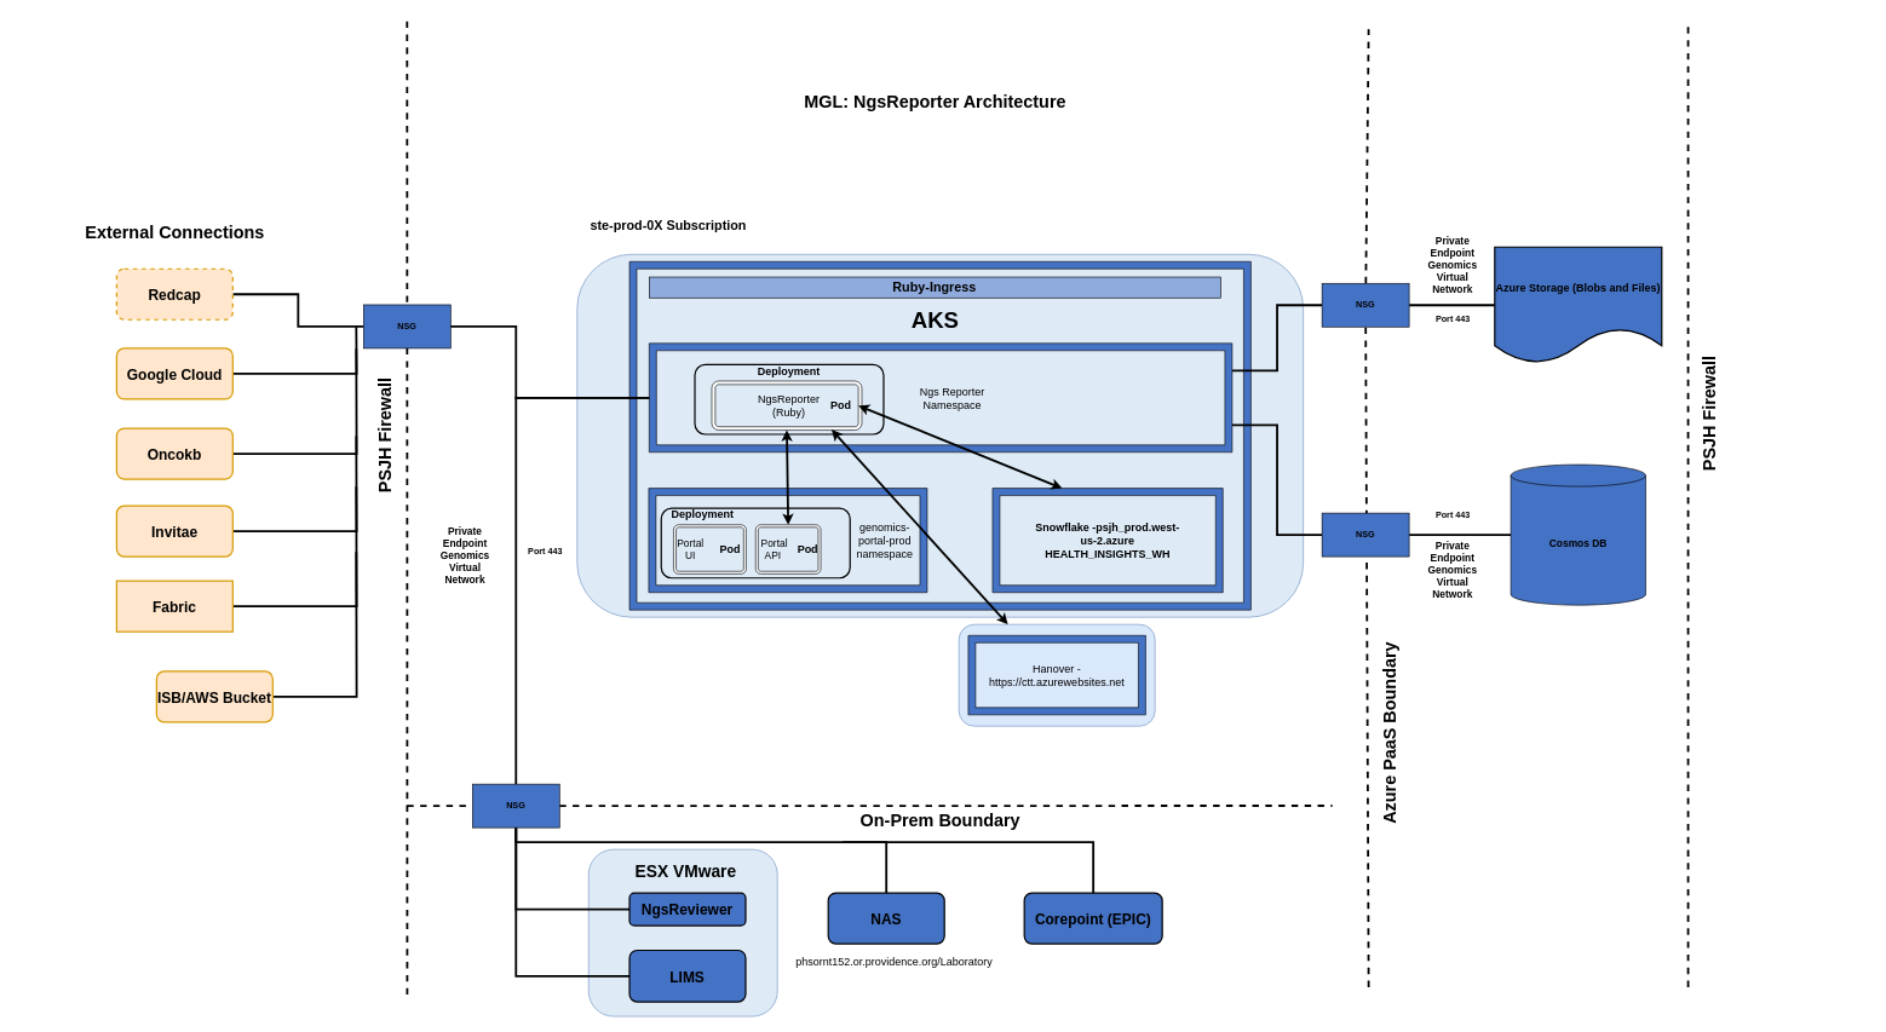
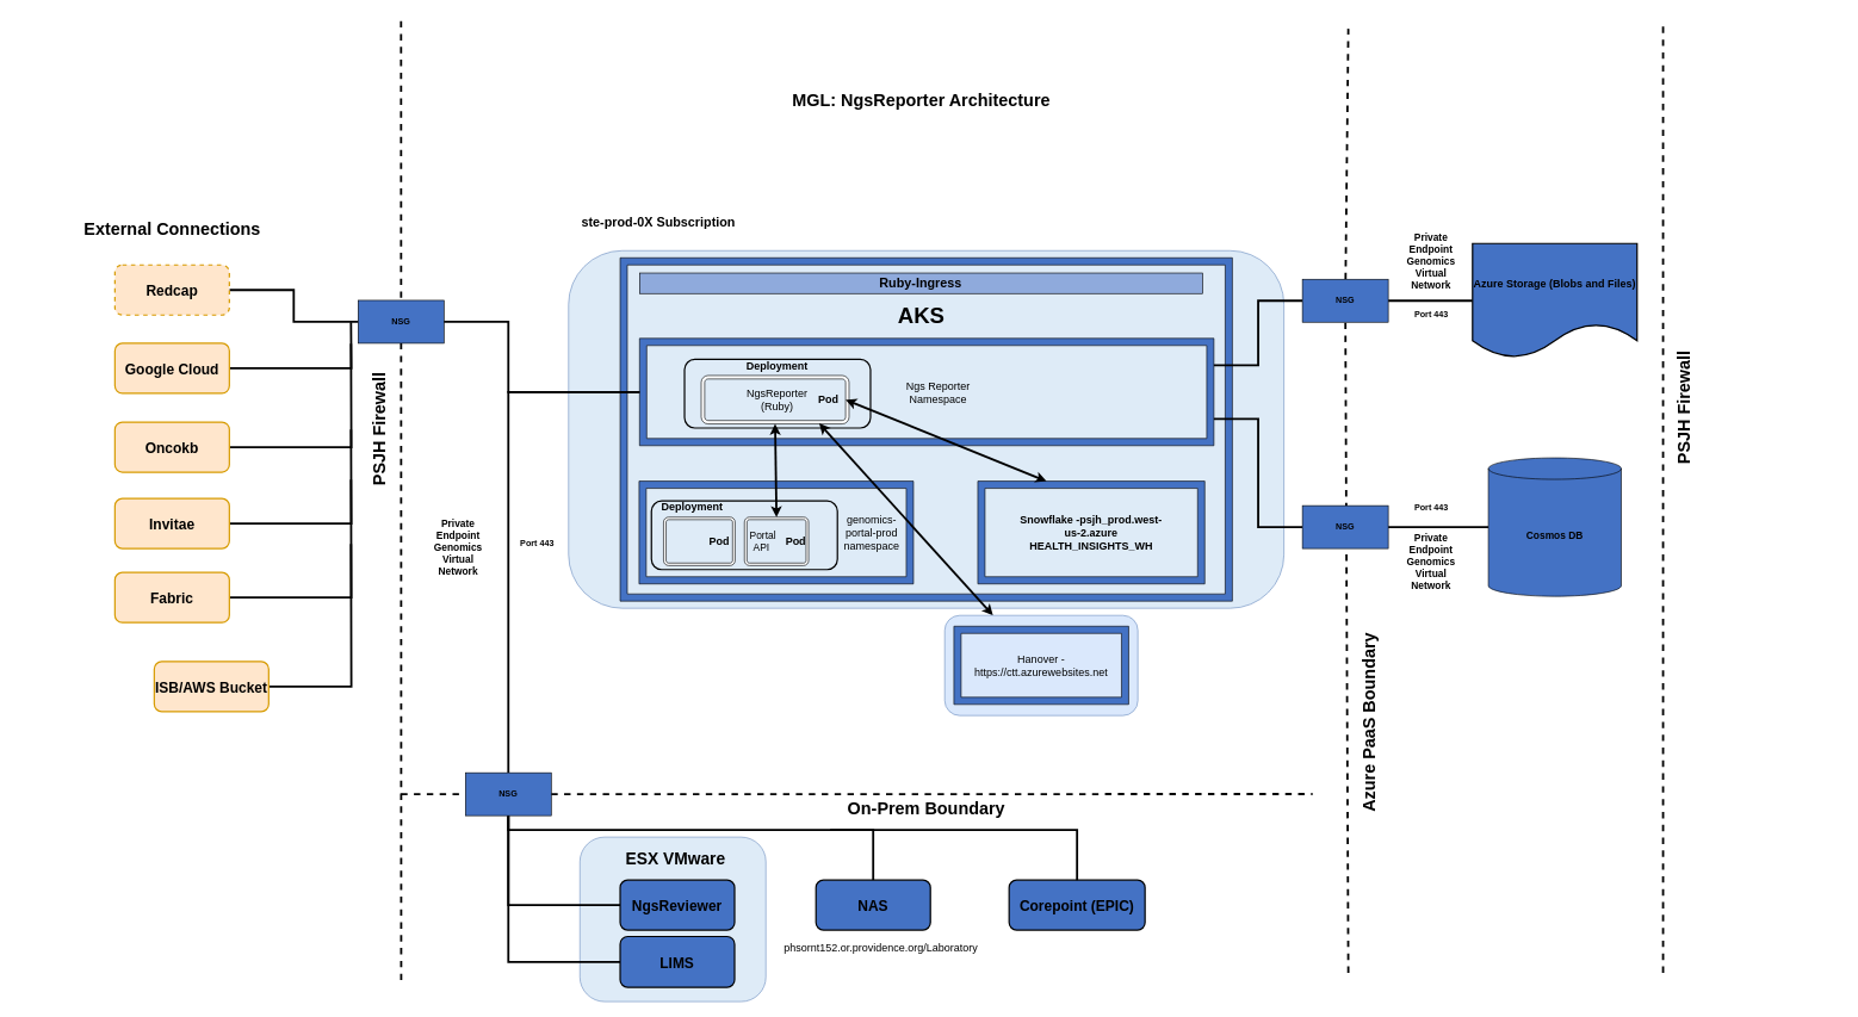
- <mxCell id="70" value="&lt;font style=&quot;font-size: 14px;&quot;&gt;Portal UI&lt;/font&gt;" style="text;html=1;strokeColor=none;fillColor=none;align=center;verticalAlign=middle;whiteSpace=wrap;rounded=0;fontSize=15;" vertex="1" parent="59"><mxGeometry x="16.957" y="38.44" width="47.248" height="35.98" as="geometry" /></mxCell>
- <mxCell id="83" value="&lt;font style=&quot;font-size: 20px&quot;&gt;&lt;b&gt;Fabric&lt;/b&gt;&lt;/font&gt;" style="whiteSpace=wrap;html=1;shadow=0;glass=0;sketch=0;strokeColor=#d79b00;strokeWidth=2;fillColor=#ffe6cc;rounded=0;" vertex="1" parent="1"><mxGeometry x="160" y="800" width="160" height="70" as="geometry" /></mxCell>
+ <mxCell id="83" value="&lt;font style=&quot;font-size: 20px&quot;&gt;&lt;b&gt;Fabric&lt;/b&gt;&lt;/font&gt;" style="rounded=1;whiteSpace=wrap;html=1;shadow=0;glass=0;sketch=0;strokeColor=#d79b00;strokeWidth=2;fillColor=#ffe6cc;" vertex="1" parent="1"><mxGeometry x="160" y="800" width="160" height="70" as="geometry" /></mxCell>
- <mxCell id="45" value="&lt;font style=&quot;font-size: 20px&quot;&gt;&lt;b&gt;NgsReviewer&lt;/b&gt;&lt;/font&gt;" style="rounded=1;whiteSpace=wrap;html=1;shadow=0;glass=0;sketch=0;strokeColor=#000000;strokeWidth=2;fillColor=#4472C4;" parent="1" vertex="1"><mxGeometry x="866.27" y="1230" width="160" height="45" as="geometry" /></mxCell>
+ <mxCell id="45" value="&lt;font style=&quot;font-size: 20px&quot;&gt;&lt;b&gt;NgsReviewer&lt;/b&gt;&lt;/font&gt;" style="rounded=1;whiteSpace=wrap;html=1;shadow=0;glass=0;sketch=0;strokeColor=#000000;strokeWidth=2;fillColor=#4472C4;" parent="1" vertex="1"><mxGeometry x="866.27" y="1230" width="160" height="70" as="geometry" /></mxCell>
